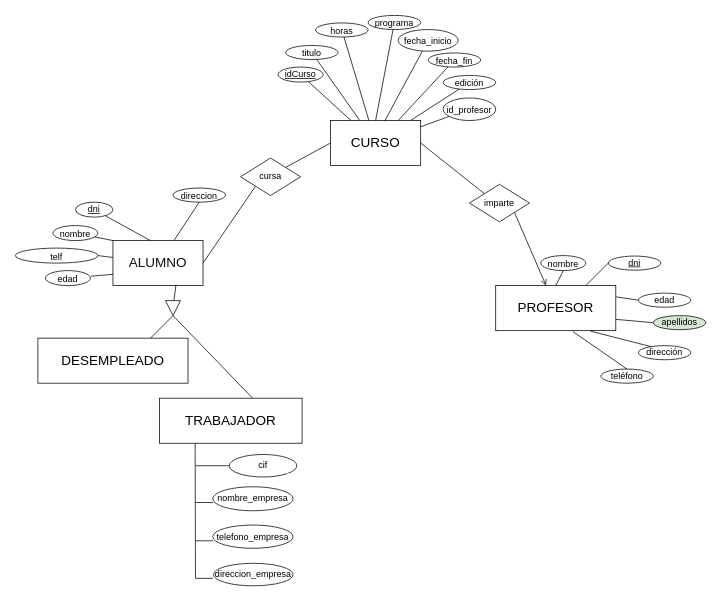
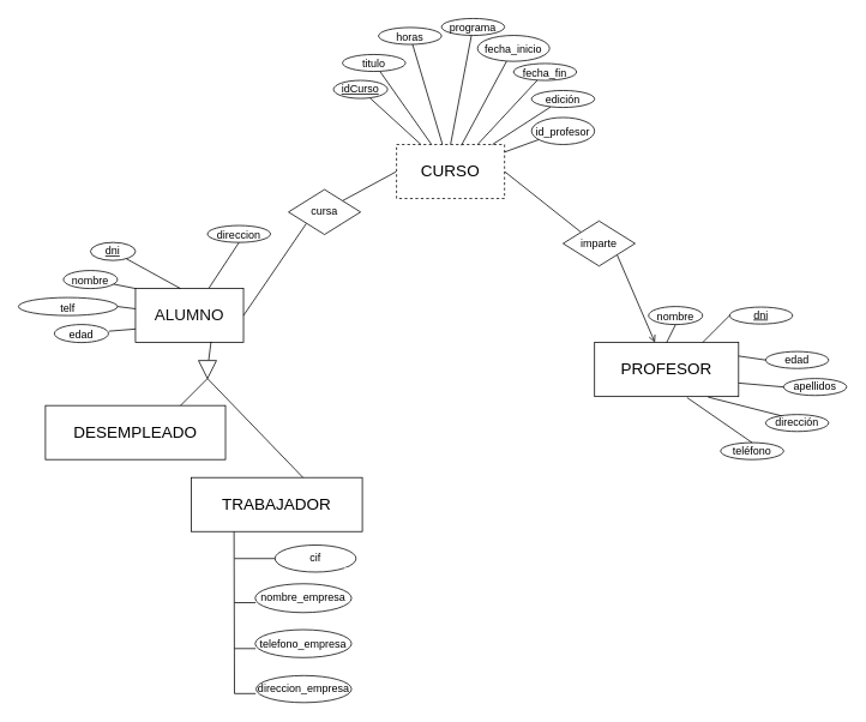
- <mxCell id="7" value="&lt;div&gt;CURSO&lt;/div&gt;" style="rounded=0;whiteSpace=wrap;html=1;shadow=0;sketch=0;fontSize=18;" vertex="1" parent="1"><mxGeometry x="440" y="160" width="120" height="60" as="geometry" /></mxCell>
+ <mxCell id="7" value="&lt;div&gt;CURSO&lt;/div&gt;" style="rounded=0;whiteSpace=wrap;html=1;shadow=0;sketch=0;fontSize=18;dashed=1;" vertex="1" parent="1"><mxGeometry x="440" y="160" width="120" height="60" as="geometry" /></mxCell>
- <mxCell id="21" value="apellidos" style="ellipse;whiteSpace=wrap;html=1;rounded=0;shadow=0;sketch=0;fontSize=12;fillColor=#d5e8d4;" vertex="1" parent="1"><mxGeometry x="870" y="419.996" width="70" height="18.79" as="geometry" /></mxCell>
+ <mxCell id="21" value="apellidos" style="ellipse;whiteSpace=wrap;html=1;rounded=0;shadow=0;sketch=0;fontSize=12;" vertex="1" parent="1"><mxGeometry x="870" y="419.996" width="70" height="18.79" as="geometry" /></mxCell>
